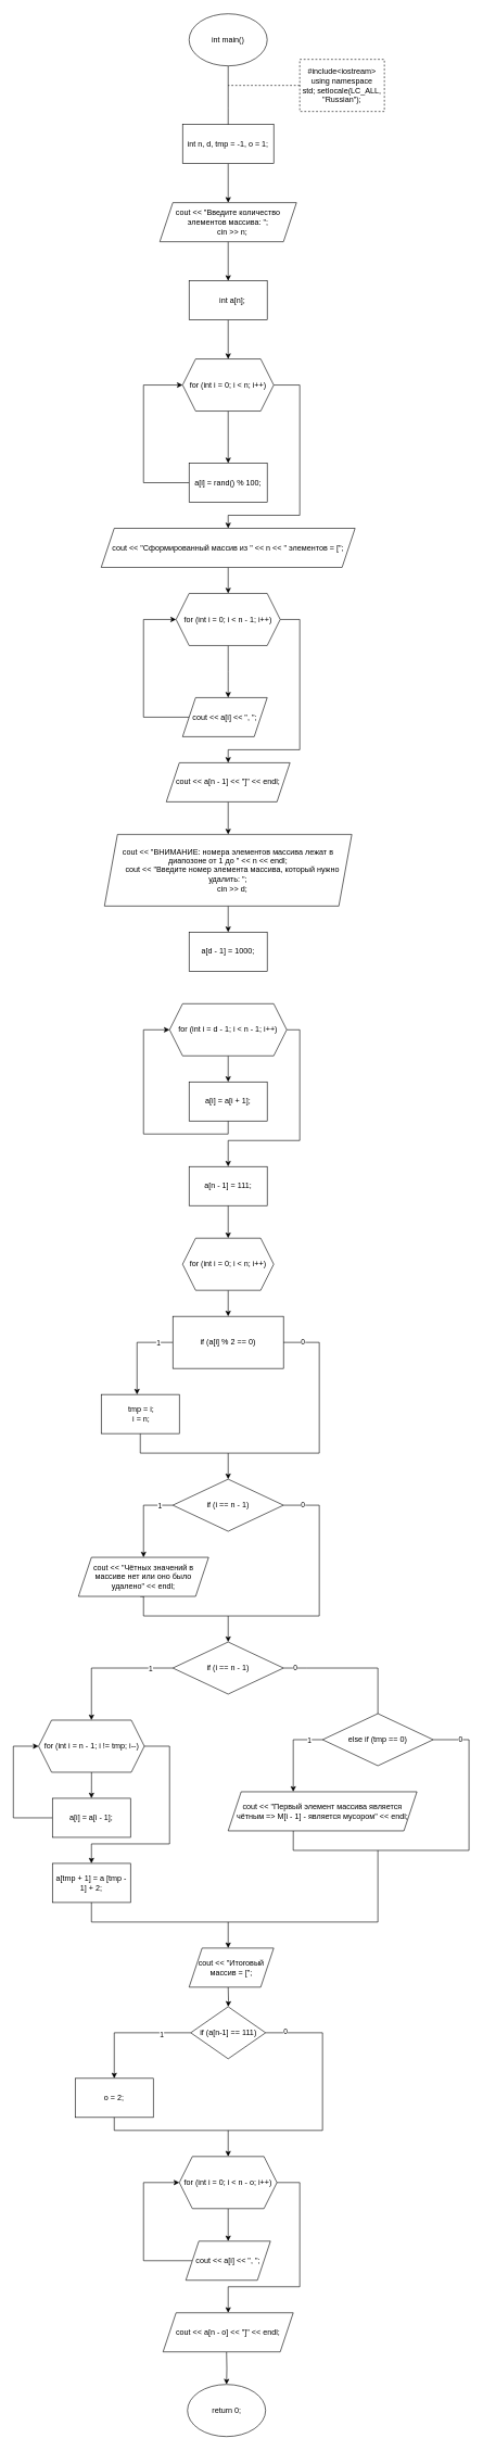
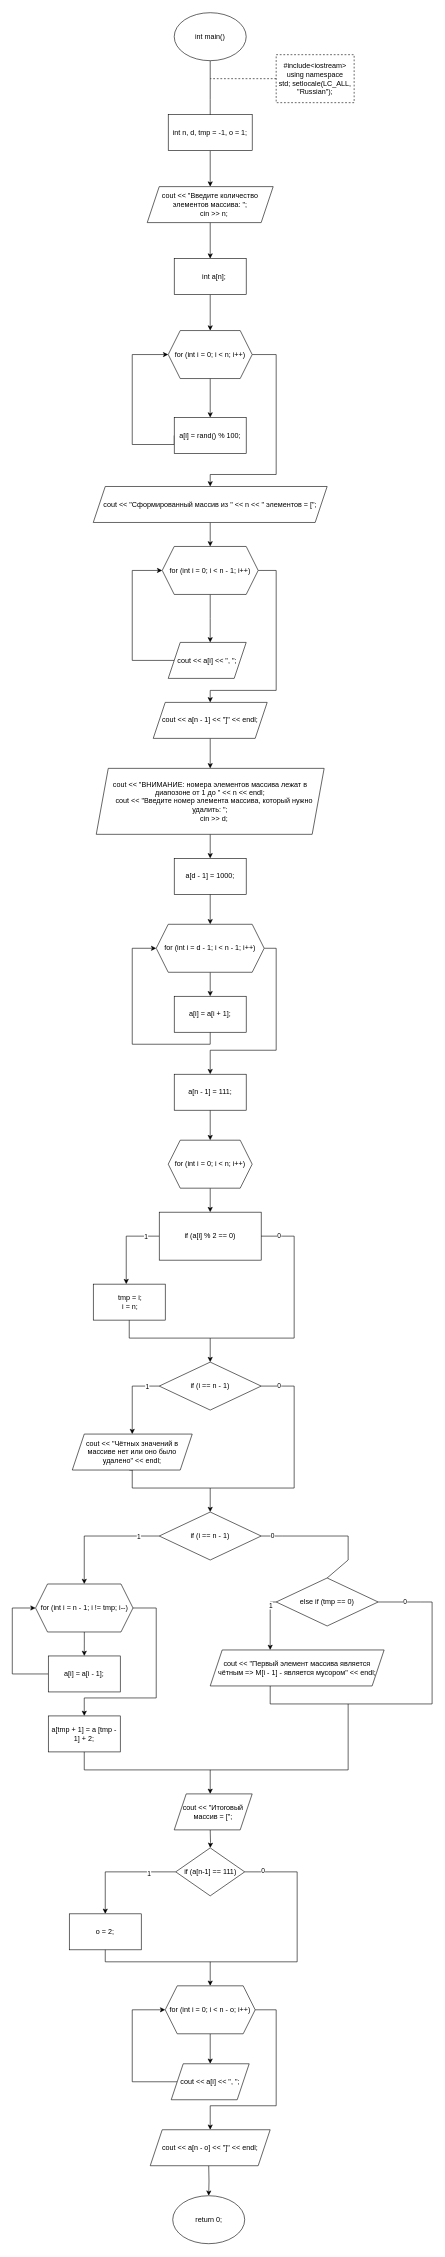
- <mxCell id="18" value="a[i] = rand() % 100;" style="rounded=0;whiteSpace=wrap;html=1;" parent="1" vertex="1"><mxGeometry x="290" y="710" width="120" height="60" as="geometry" /></mxCell>
+ <mxCell id="18" value="a[i] = rand() % 100;" style="rounded=0;whiteSpace=wrap;html=1;" parent="1" vertex="1"><mxGeometry x="290" y="695" width="120" height="60" as="geometry" /></mxCell>
+ <mxCell id="30" value="" style="edgeStyle=orthogonalEdgeStyle;rounded=0;orthogonalLoop=1;jettySize=auto;html=1;" parent="1" source="31" target="34" edge="1"><mxGeometry relative="1" as="geometry" /></mxCell>
- <mxCell id="62" value="else if (tmp == 0)" style="rhombus;whiteSpace=wrap;html=1;rounded=0;" vertex="1" parent="1"><mxGeometry x="495" y="2630" width="170" height="80" as="geometry" /></mxCell>
+ <mxCell id="62" value="else if (tmp == 0)" style="rhombus;whiteSpace=wrap;html=1;rounded=0;" vertex="1" parent="1"><mxGeometry x="460" y="2630" width="170" height="80" as="geometry" /></mxCell>
